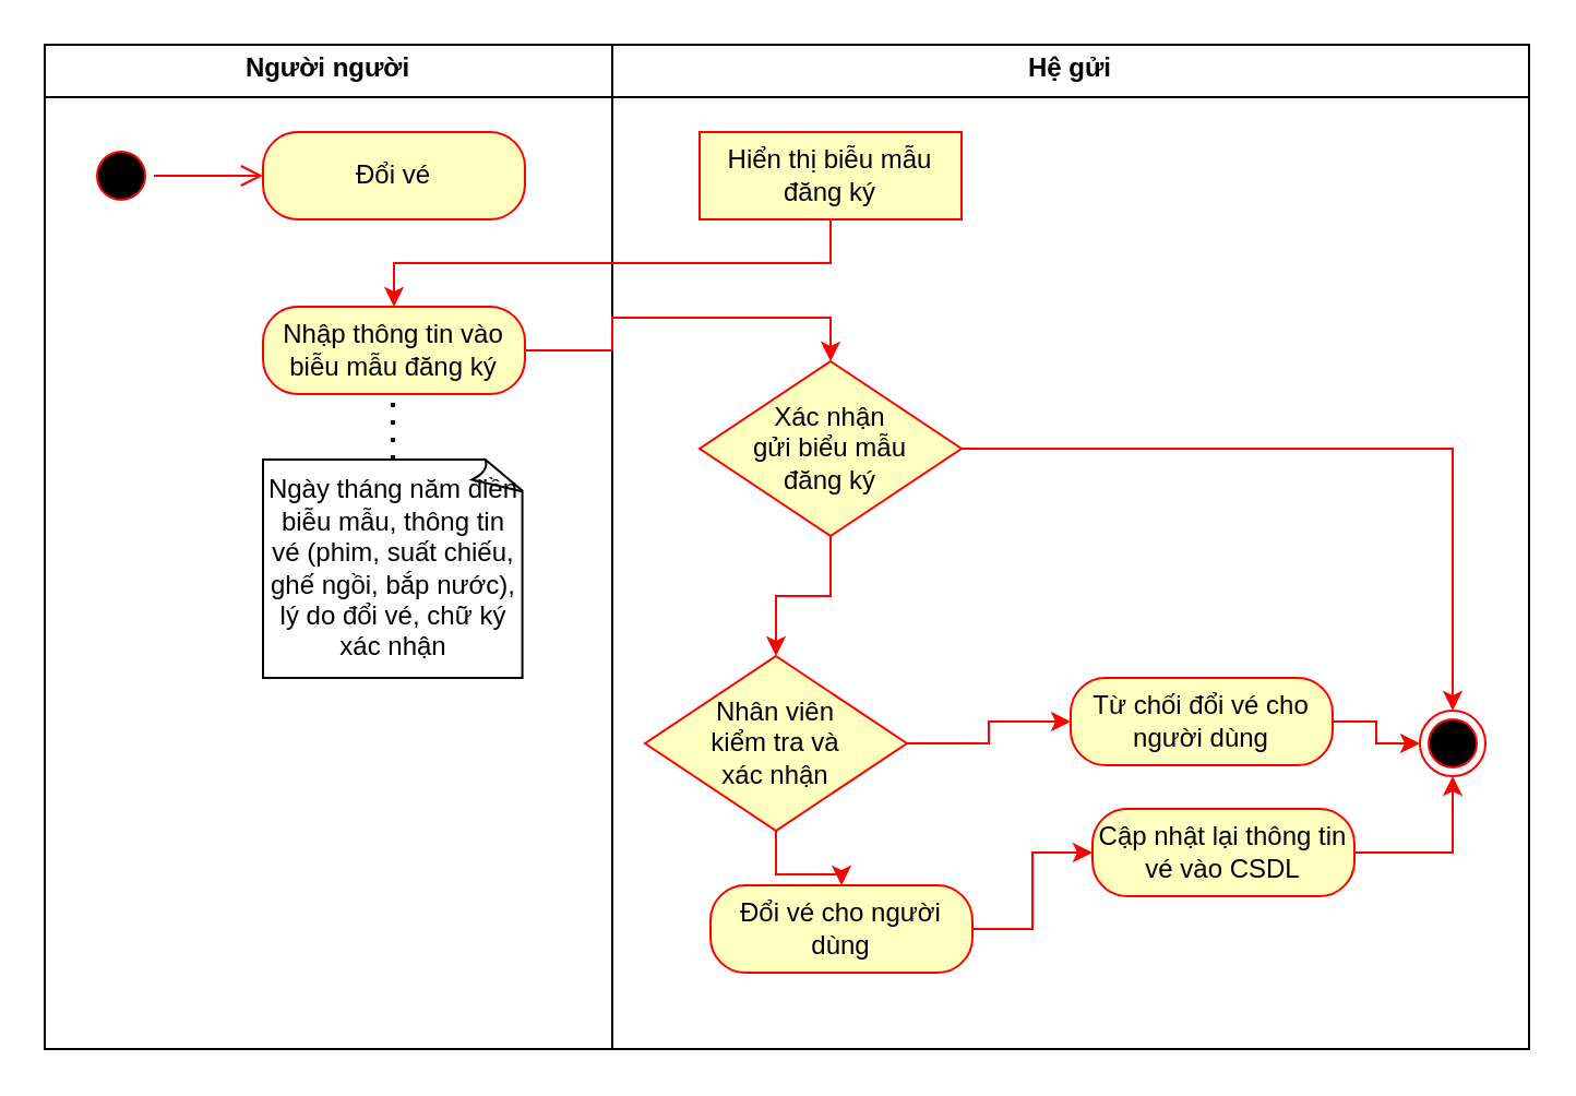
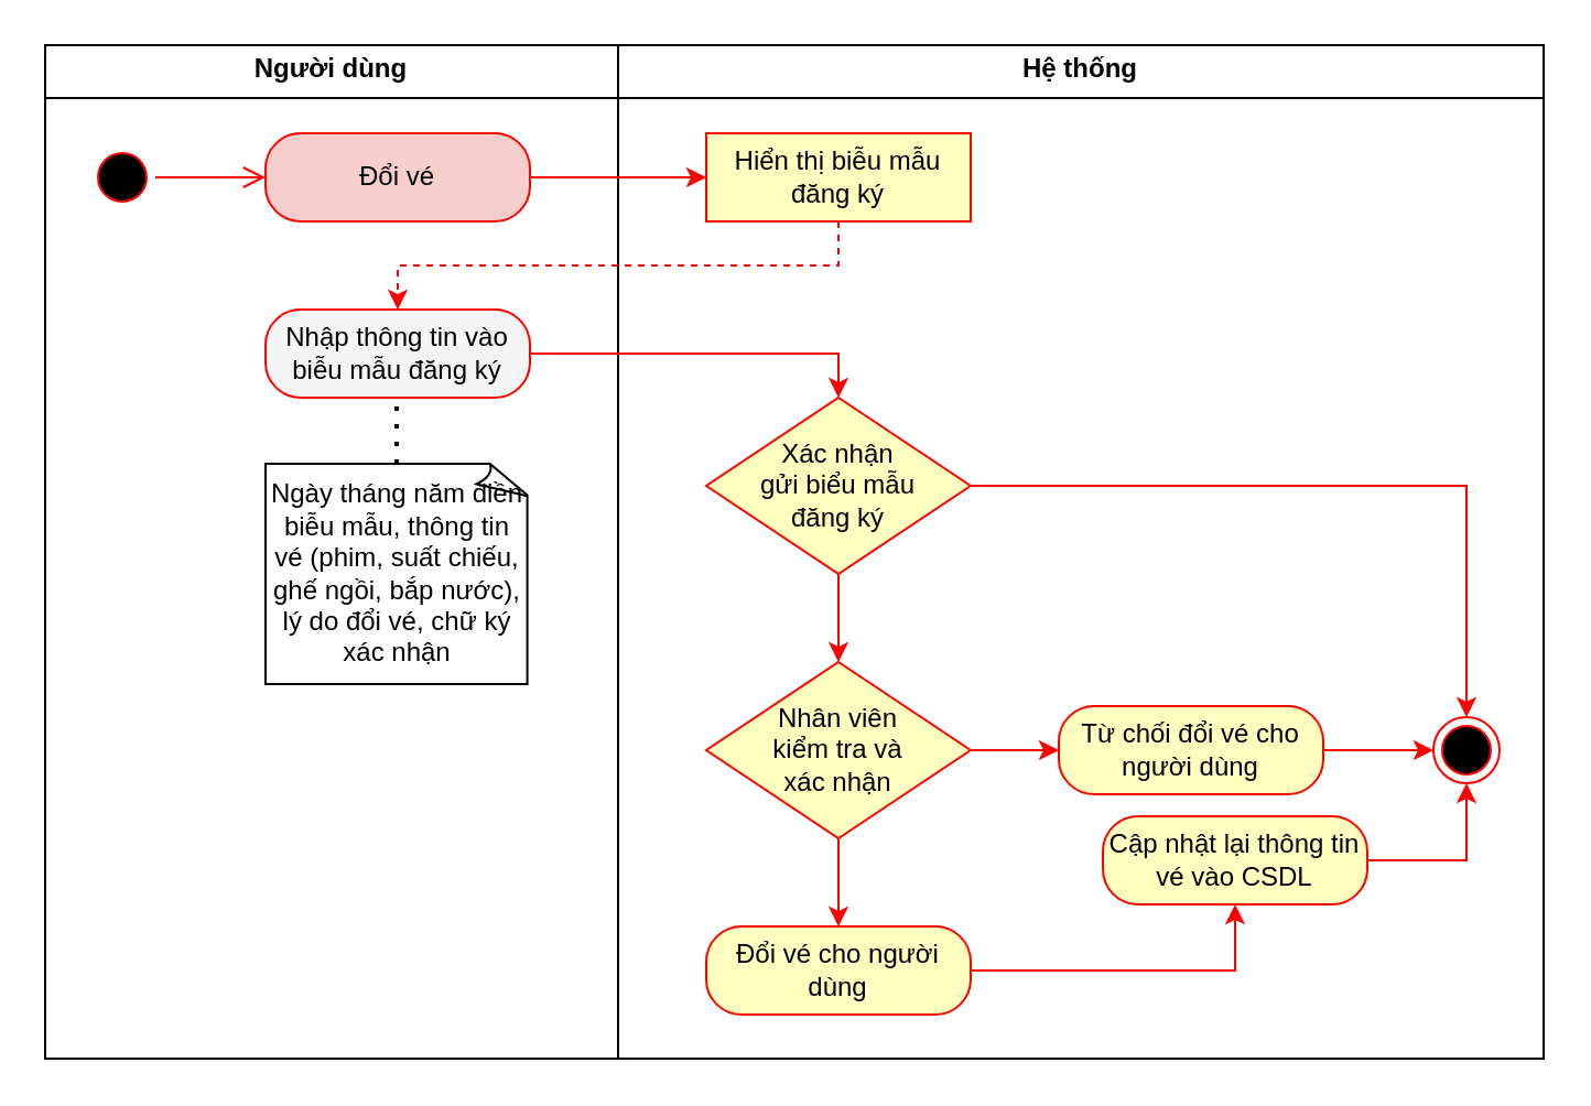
- <mxCell id="3" value="&lt;p style=&quot;margin:0px;margin-top:4px;text-align:center;&quot;&gt;&lt;b&gt;Người người&lt;/b&gt;&lt;/p&gt;&lt;hr size=&quot;1&quot; style=&quot;border-style:solid;&quot;&gt;&lt;div style=&quot;height:2px;&quot;&gt;&lt;/div&gt;" style="verticalAlign=top;align=left;overflow=fill;html=1;whiteSpace=wrap;" vertex="1" parent="1"><mxGeometry width="260" height="460" as="geometry" x="20" y="20" /></mxCell>
+ <mxCell id="3" value="&lt;p style=&quot;margin:0px;margin-top:4px;text-align:center;&quot;&gt;&lt;b&gt;Người dùng&lt;/b&gt;&lt;/p&gt;&lt;hr size=&quot;1&quot; style=&quot;border-style:solid;&quot;&gt;&lt;div style=&quot;height:2px;&quot;&gt;&lt;/div&gt;" style="verticalAlign=top;align=left;overflow=fill;html=1;whiteSpace=wrap;" vertex="1" parent="1"><mxGeometry width="260" height="460" as="geometry" x="20" y="20" /></mxCell>
- <mxCell id="2" value="&lt;p style=&quot;margin:0px;margin-top:4px;text-align:center;&quot;&gt;&lt;b&gt;Hệ gửi&lt;/b&gt;&lt;/p&gt;&lt;hr size=&quot;1&quot; style=&quot;border-style:solid;&quot;&gt;&lt;div style=&quot;height:2px;&quot;&gt;&lt;/div&gt;" style="verticalAlign=top;align=left;overflow=fill;html=1;whiteSpace=wrap;" vertex="1" parent="1"><mxGeometry x="280" width="420" height="460" as="geometry" y="20" /></mxCell>
+ <mxCell id="2" value="&lt;p style=&quot;margin:0px;margin-top:4px;text-align:center;&quot;&gt;&lt;b&gt;Hệ thống&lt;/b&gt;&lt;/p&gt;&lt;hr size=&quot;1&quot; style=&quot;border-style:solid;&quot;&gt;&lt;div style=&quot;height:2px;&quot;&gt;&lt;/div&gt;" style="verticalAlign=top;align=left;overflow=fill;html=1;whiteSpace=wrap;" vertex="1" parent="1"><mxGeometry x="280" width="420" height="460" as="geometry" y="20" /></mxCell>
- <mxCell id="7" value="Đổi vé" style="rounded=1;whiteSpace=wrap;html=1;arcSize=40;fontColor=#000000;fillColor=#ffffc0;strokeColor=#FF0000;" parent="1" vertex="1"><mxGeometry x="120" y="60" width="120" height="40" as="geometry" /></mxCell>
+ <mxCell id="7" value="Đổi vé" style="rounded=1;whiteSpace=wrap;html=1;arcSize=40;fontColor=#000000;fillColor=#f8cecc;strokeColor=#FF0000;" parent="1" vertex="1"><mxGeometry x="120" y="60" width="120" height="40" as="geometry" /></mxCell>
+ <mxCell id="6" value="" style="edgeStyle=orthogonalEdgeStyle;rounded=0;orthogonalLoop=1;jettySize=auto;html=1;strokeColor=#FF0000;" edge="1" parent="1" source="7" target="9"><mxGeometry relative="1" as="geometry" /></mxCell>
- <mxCell id="8" style="edgeStyle=orthogonalEdgeStyle;rounded=0;orthogonalLoop=1;jettySize=auto;html=1;entryX=0.5;entryY=0;entryDx=0;entryDy=0;strokeColor=#FF0000;" edge="1" parent="1" source="9" target="11"><mxGeometry relative="1" as="geometry"><mxPoint x="340" y="140" as="targetPoint" /><Array as="points"><mxPoint x="380" y="120" /><mxPoint x="180" y="120" /></Array></mxGeometry></mxCell>
+ <mxCell id="8" style="edgeStyle=orthogonalEdgeStyle;rounded=0;orthogonalLoop=1;jettySize=auto;html=1;entryX=0.5;entryY=0;entryDx=0;entryDy=0;strokeColor=#FF0000;dashed=1;" edge="1" parent="1" source="9" target="11"><mxGeometry relative="1" as="geometry"><mxPoint x="340" y="140" as="targetPoint" /><Array as="points"><mxPoint x="380" y="120" /><mxPoint x="180" y="120" /></Array></mxGeometry></mxCell>
- <mxCell id="11" value="Nhập thông tin vào biễu mẫu đăng ký" style="rounded=1;whiteSpace=wrap;html=1;arcSize=40;fontColor=#000000;fillColor=#ffffc0;strokeColor=#FF0000;" vertex="1" parent="1"><mxGeometry x="120" y="140" width="120" height="40" as="geometry" /></mxCell>
+ <mxCell id="11" value="Nhập thông tin vào biễu mẫu đăng ký" style="rounded=1;whiteSpace=wrap;html=1;arcSize=40;fontColor=#000000;fillColor=#f5f5f5;strokeColor=#FF0000;" vertex="1" parent="1"><mxGeometry x="120" y="140" width="120" height="40" as="geometry" /></mxCell>
- <mxCell id="16" value="Xác nhận&lt;br&gt;gửi biểu mẫu&lt;br&gt;đăng ký" style="rhombus;whiteSpace=wrap;html=1;fontColor=#000000;fillColor=#ffffc0;strokeColor=#FF0000;" vertex="1" parent="1"><mxGeometry x="320" y="165" width="120" height="80" as="geometry" /></mxCell>
+ <mxCell id="16" value="Xác nhận&lt;br&gt;gửi biểu mẫu&lt;br&gt;đăng ký" style="rhombus;whiteSpace=wrap;html=1;fontColor=#000000;fillColor=#ffffc0;strokeColor=#FF0000;" vertex="1" parent="1"><mxGeometry x="320" y="180" width="120" height="80" as="geometry" /></mxCell>
- <mxCell id="23" value="Từ chối đổi vé cho người dùng" style="rounded=1;whiteSpace=wrap;html=1;arcSize=40;fontColor=#000000;fillColor=#ffffc0;strokeColor=#FF0000;" vertex="1" parent="1"><mxGeometry x="490" y="310" width="120" height="40" as="geometry" /></mxCell>
+ <mxCell id="23" value="Từ chối đổi vé cho người dùng" style="rounded=1;whiteSpace=wrap;html=1;arcSize=40;fontColor=#000000;fillColor=#ffffc0;strokeColor=#FF0000;" vertex="1" parent="1"><mxGeometry x="480" y="320" width="120" height="40" as="geometry" /></mxCell>
- <mxCell id="19" value="Nhân viên&lt;div&gt;kiểm tra và&lt;/div&gt;&lt;div&gt;xác nhận&lt;/div&gt;" style="rhombus;whiteSpace=wrap;html=1;fontColor=#000000;fillColor=#ffffc0;strokeColor=#FF0000;" vertex="1" parent="1"><mxGeometry x="295" y="300" width="120" height="80" as="geometry" /></mxCell>
+ <mxCell id="19" value="Nhân viên&lt;div&gt;kiểm tra và&lt;/div&gt;&lt;div&gt;xác nhận&lt;/div&gt;" style="rhombus;whiteSpace=wrap;html=1;fontColor=#000000;fillColor=#ffffc0;strokeColor=#FF0000;" vertex="1" parent="1"><mxGeometry x="320" y="300" width="120" height="80" as="geometry" /></mxCell>
- <mxCell id="21" value="Đổi vé cho người dùng" style="rounded=1;whiteSpace=wrap;html=1;arcSize=40;fontColor=#000000;fillColor=#ffffc0;strokeColor=#FF0000;" vertex="1" parent="1"><mxGeometry x="325" y="405" width="120" height="40" as="geometry" /></mxCell>
+ <mxCell id="21" value="Đổi vé cho người dùng" style="rounded=1;whiteSpace=wrap;html=1;arcSize=40;fontColor=#000000;fillColor=#ffffc0;strokeColor=#FF0000;" vertex="1" parent="1"><mxGeometry x="320" y="420" width="120" height="40" as="geometry" /></mxCell>
